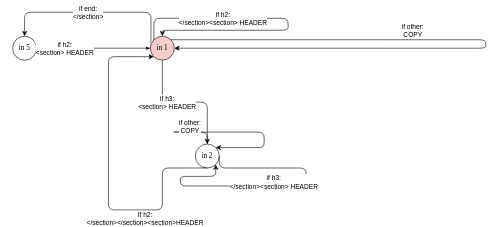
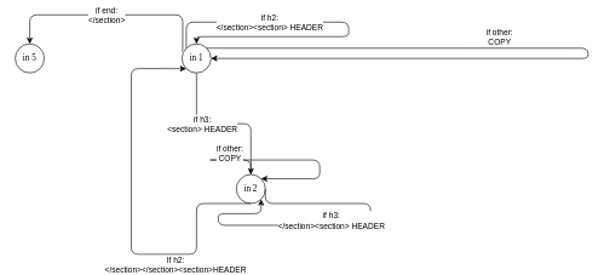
- <mxCell id="3" style="edgeStyle=orthogonalEdgeStyle;rounded=1;html=1;labelBackgroundColor=none;startArrow=none;startFill=0;startSize=5;endArrow=classicThin;endFill=1;endSize=5;jettySize=auto;orthogonalLoop=1;strokeWidth=1;fontFamily=Verdana;fontSize=8;entryX=0;entryY=0.5;entryDx=0;entryDy=0;exitX=1;exitY=0.5;exitDx=0;exitDy=0;" parent="1" source="2" target="7" edge="1"><mxGeometry relative="1" as="geometry"><mxPoint x="110" y="140" as="sourcePoint" /><mxPoint x="40" y="310" as="targetPoint" /><Array as="points"><mxPoint x="120" y="80" /><mxPoint x="120" y="80" /></Array></mxGeometry></mxCell>
- <mxCell id="4" value="if h2:&lt;br&gt;&amp;lt;section&amp;gt; HEADER" style="edgeLabel;html=1;align=center;verticalAlign=middle;resizable=0;points=[];" vertex="1" connectable="0" parent="3"><mxGeometry x="0.221" relative="1" as="geometry"><mxPoint x="-70" as="offset" /></mxGeometry></mxCell>
- <mxCell id="7" value="in 1" style="ellipse;whiteSpace=wrap;html=1;rounded=1;shadow=0;labelBackgroundColor=none;strokeWidth=1;fontFamily=Verdana;fontSize=12;align=center;fillColor=#f8cecc;" vertex="1" parent="1"><mxGeometry x="250" y="60" width="40" height="40" as="geometry" /></mxCell>
+ <mxCell id="7" value="in 1" style="ellipse;whiteSpace=wrap;html=1;rounded=1;shadow=0;labelBackgroundColor=none;strokeWidth=1;fontFamily=Verdana;fontSize=12;align=center;" vertex="1" parent="1"><mxGeometry x="250" y="60" width="40" height="40" as="geometry" /></mxCell>
